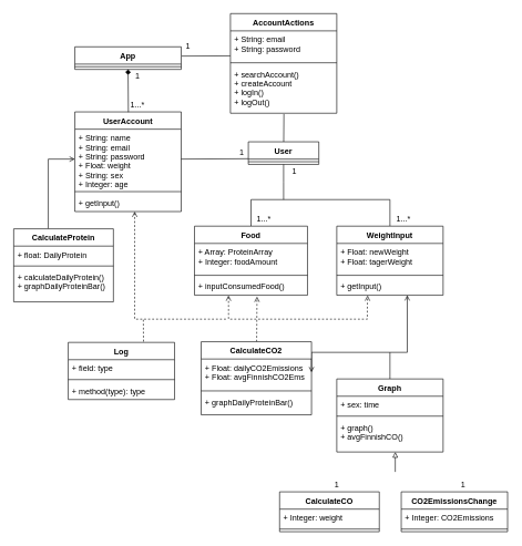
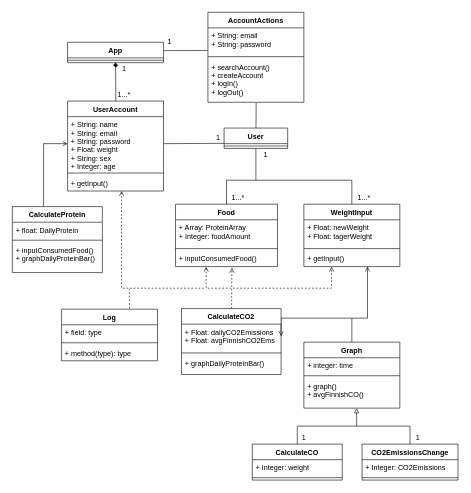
- <mxCell id="19" value="+ calculateDailyProtein()&#10;+ graphDailyProteinBar()&#10;" style="text;strokeColor=none;fillColor=none;align=left;verticalAlign=top;spacingLeft=4;spacingRight=4;overflow=hidden;rotatable=0;points=[[0,0.5],[1,0.5]];portConstraint=eastwest;" parent="16" vertex="1"><mxGeometry y="60" width="150" height="50" as="geometry" /></mxCell>
+ <mxCell id="19" value="+ inputConsumedFood()&#10;+ graphDailyProteinBar()&#10;" style="text;strokeColor=none;fillColor=none;align=left;verticalAlign=top;spacingLeft=4;spacingRight=4;overflow=hidden;rotatable=0;points=[[0,0.5],[1,0.5]];portConstraint=eastwest;" parent="16" vertex="1"><mxGeometry y="60" width="150" height="50" as="geometry" /></mxCell>
- <mxCell id="27" value="+ sex: time" style="text;strokeColor=none;fillColor=none;align=left;verticalAlign=top;spacingLeft=4;spacingRight=4;overflow=hidden;rotatable=0;points=[[0,0.5],[1,0.5]];portConstraint=eastwest;" parent="26" vertex="1"><mxGeometry y="26" width="160" height="26" as="geometry" /></mxCell>
+ <mxCell id="27" value="+ integer: time" style="text;strokeColor=none;fillColor=none;align=left;verticalAlign=top;spacingLeft=4;spacingRight=4;overflow=hidden;rotatable=0;points=[[0,0.5],[1,0.5]];portConstraint=eastwest;" parent="26" vertex="1"><mxGeometry y="26" width="160" height="26" as="geometry" /></mxCell>
+ <mxCell id="51" style="edgeStyle=orthogonalEdgeStyle;rounded=0;orthogonalLoop=1;jettySize=auto;html=1;entryX=0.5;entryY=0;entryDx=0;entryDy=0;startArrow=none;startFill=0;endArrow=none;endFill=0;exitX=0.5;exitY=0;exitDx=0;exitDy=0;" parent="1" source="52" target="48" edge="1"><mxGeometry relative="1" as="geometry"><Array as="points"><mxPoint x="683.5" y="709.97" /><mxPoint x="495.5" y="709.97" /></Array></mxGeometry></mxCell>
